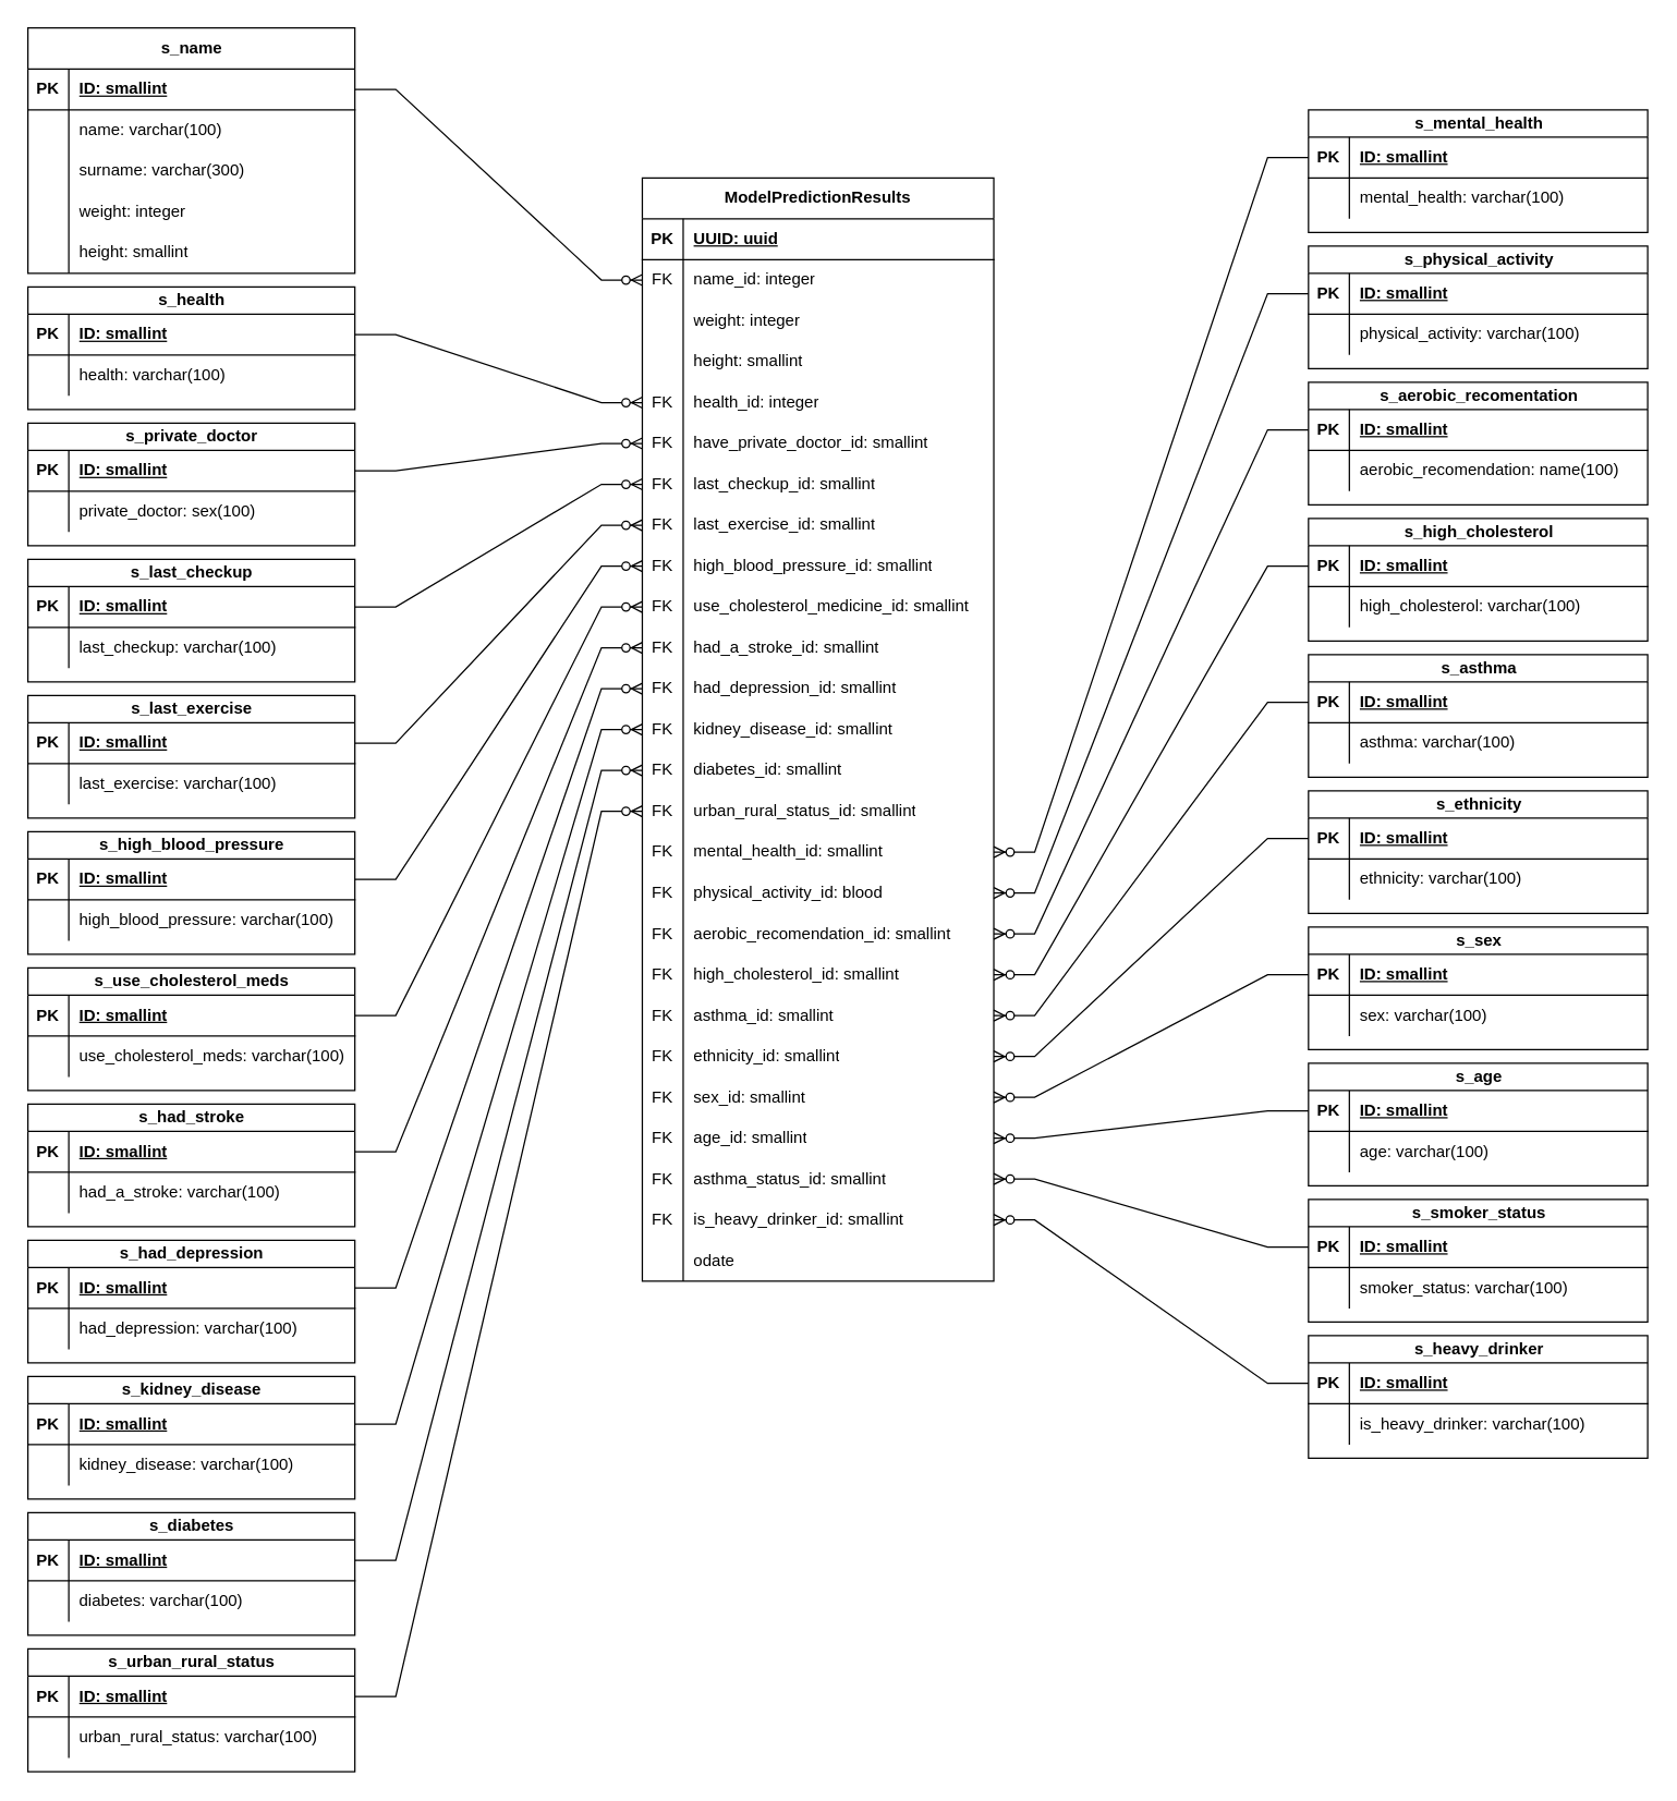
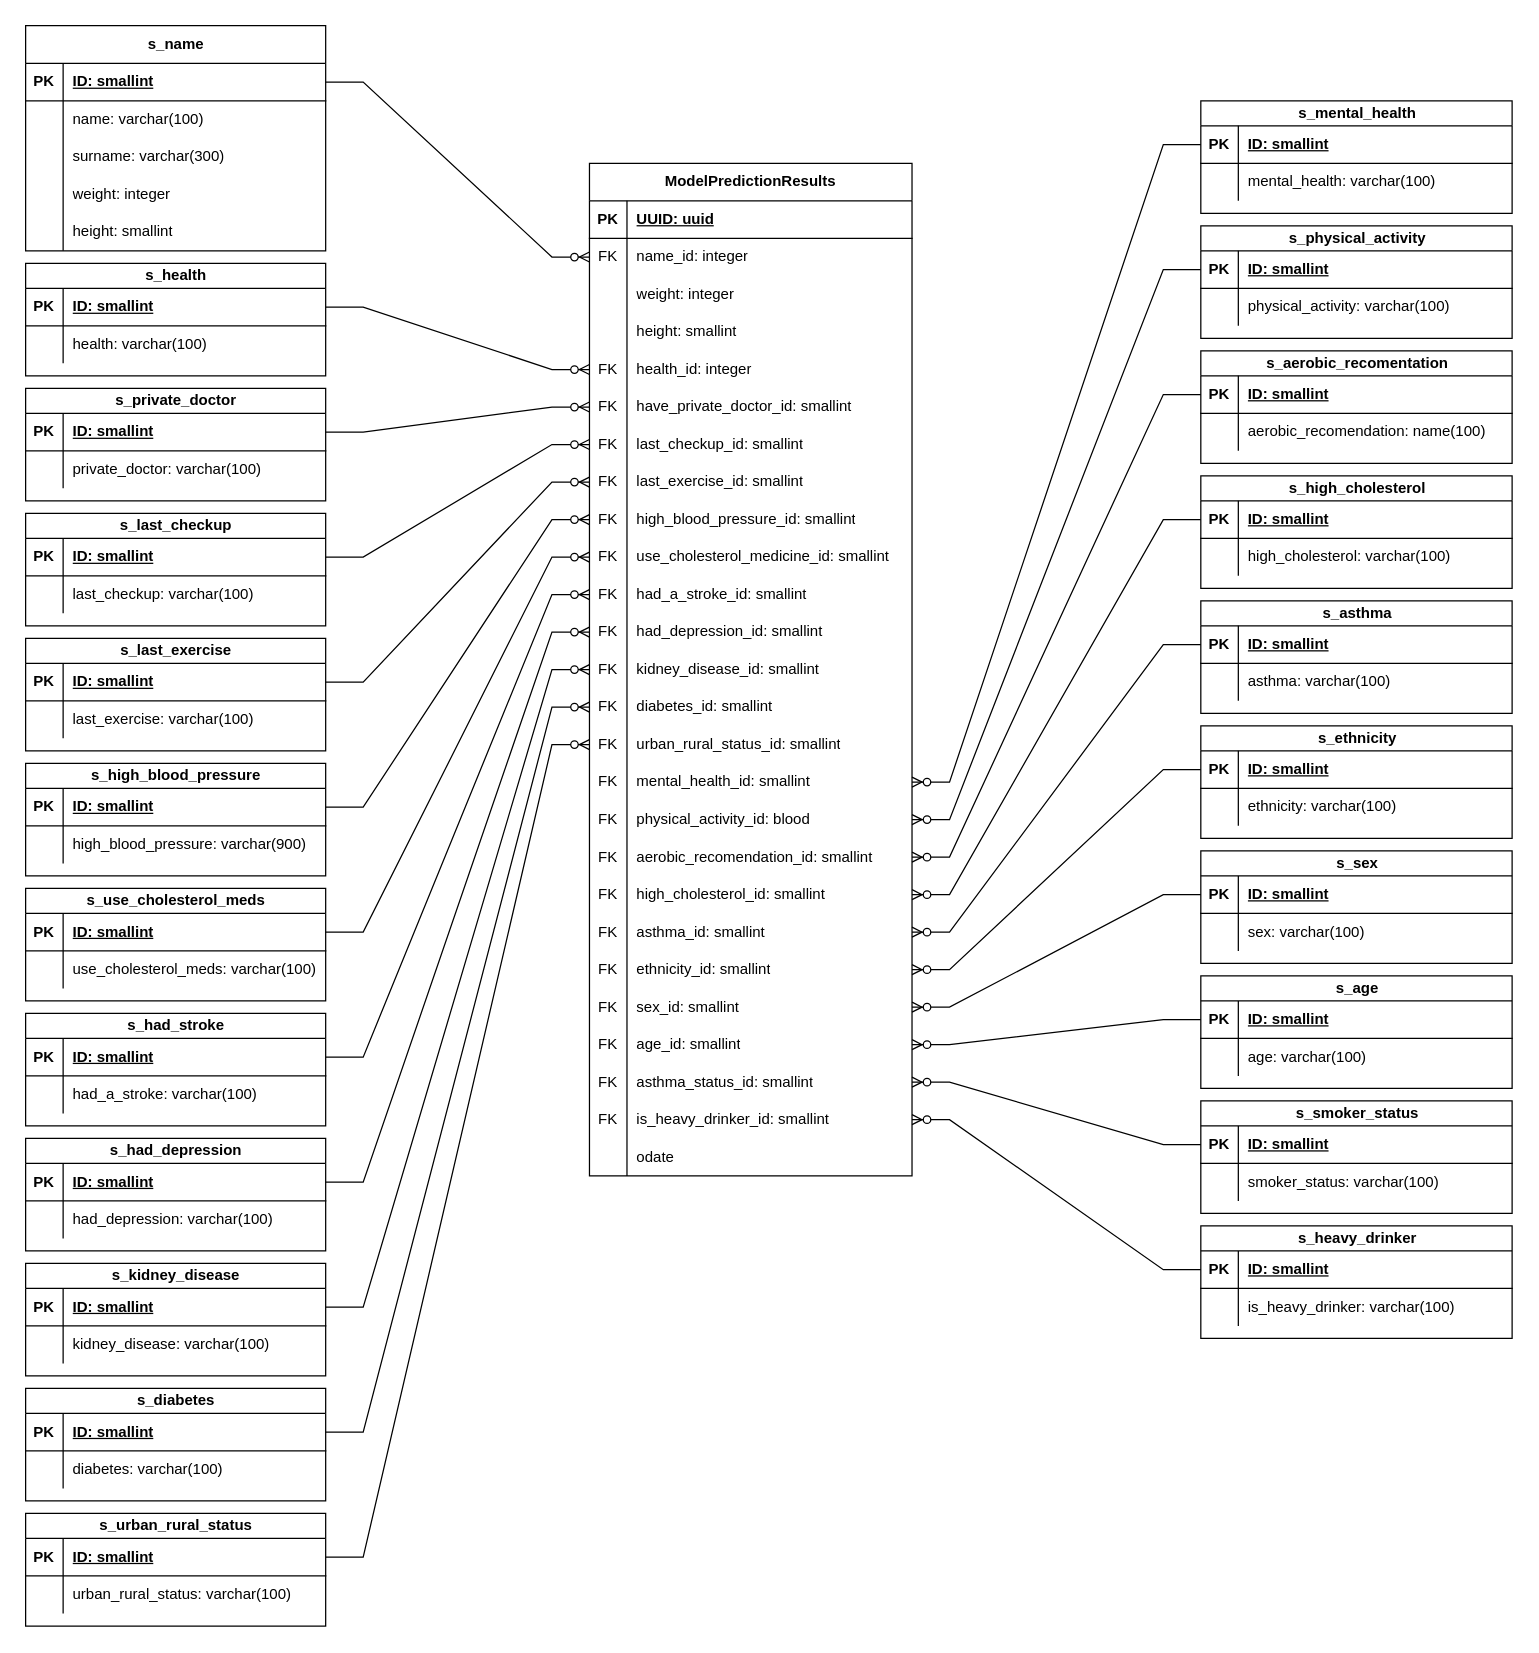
- <mxCell id="112" value="private_doctor: sex(100)" style="shape=partialRectangle;connectable=0;fillColor=none;top=0;left=0;bottom=0;right=0;align=left;spacingLeft=6;overflow=hidden;whiteSpace=wrap;html=1;" parent="110" vertex="1"><mxGeometry x="30" width="210" height="30" as="geometry"><mxRectangle width="210" height="30" as="alternateBounds" /></mxGeometry></mxCell>
+ <mxCell id="112" value="private_doctor: varchar(100)" style="shape=partialRectangle;connectable=0;fillColor=none;top=0;left=0;bottom=0;right=0;align=left;spacingLeft=6;overflow=hidden;whiteSpace=wrap;html=1;" parent="110" vertex="1"><mxGeometry x="30" width="210" height="30" as="geometry"><mxRectangle width="210" height="30" as="alternateBounds" /></mxGeometry></mxCell>
- <mxCell id="154" value="high_blood_pressure: varchar(100)" style="shape=partialRectangle;connectable=0;fillColor=none;top=0;left=0;bottom=0;right=0;align=left;spacingLeft=6;overflow=hidden;whiteSpace=wrap;html=1;" vertex="1" parent="152"><mxGeometry x="30" width="210" height="30" as="geometry"><mxRectangle width="210" height="30" as="alternateBounds" /></mxGeometry></mxCell>
+ <mxCell id="154" value="high_blood_pressure: varchar(900)" style="shape=partialRectangle;connectable=0;fillColor=none;top=0;left=0;bottom=0;right=0;align=left;spacingLeft=6;overflow=hidden;whiteSpace=wrap;html=1;" vertex="1" parent="152"><mxGeometry x="30" width="210" height="30" as="geometry"><mxRectangle width="210" height="30" as="alternateBounds" /></mxGeometry></mxCell>
